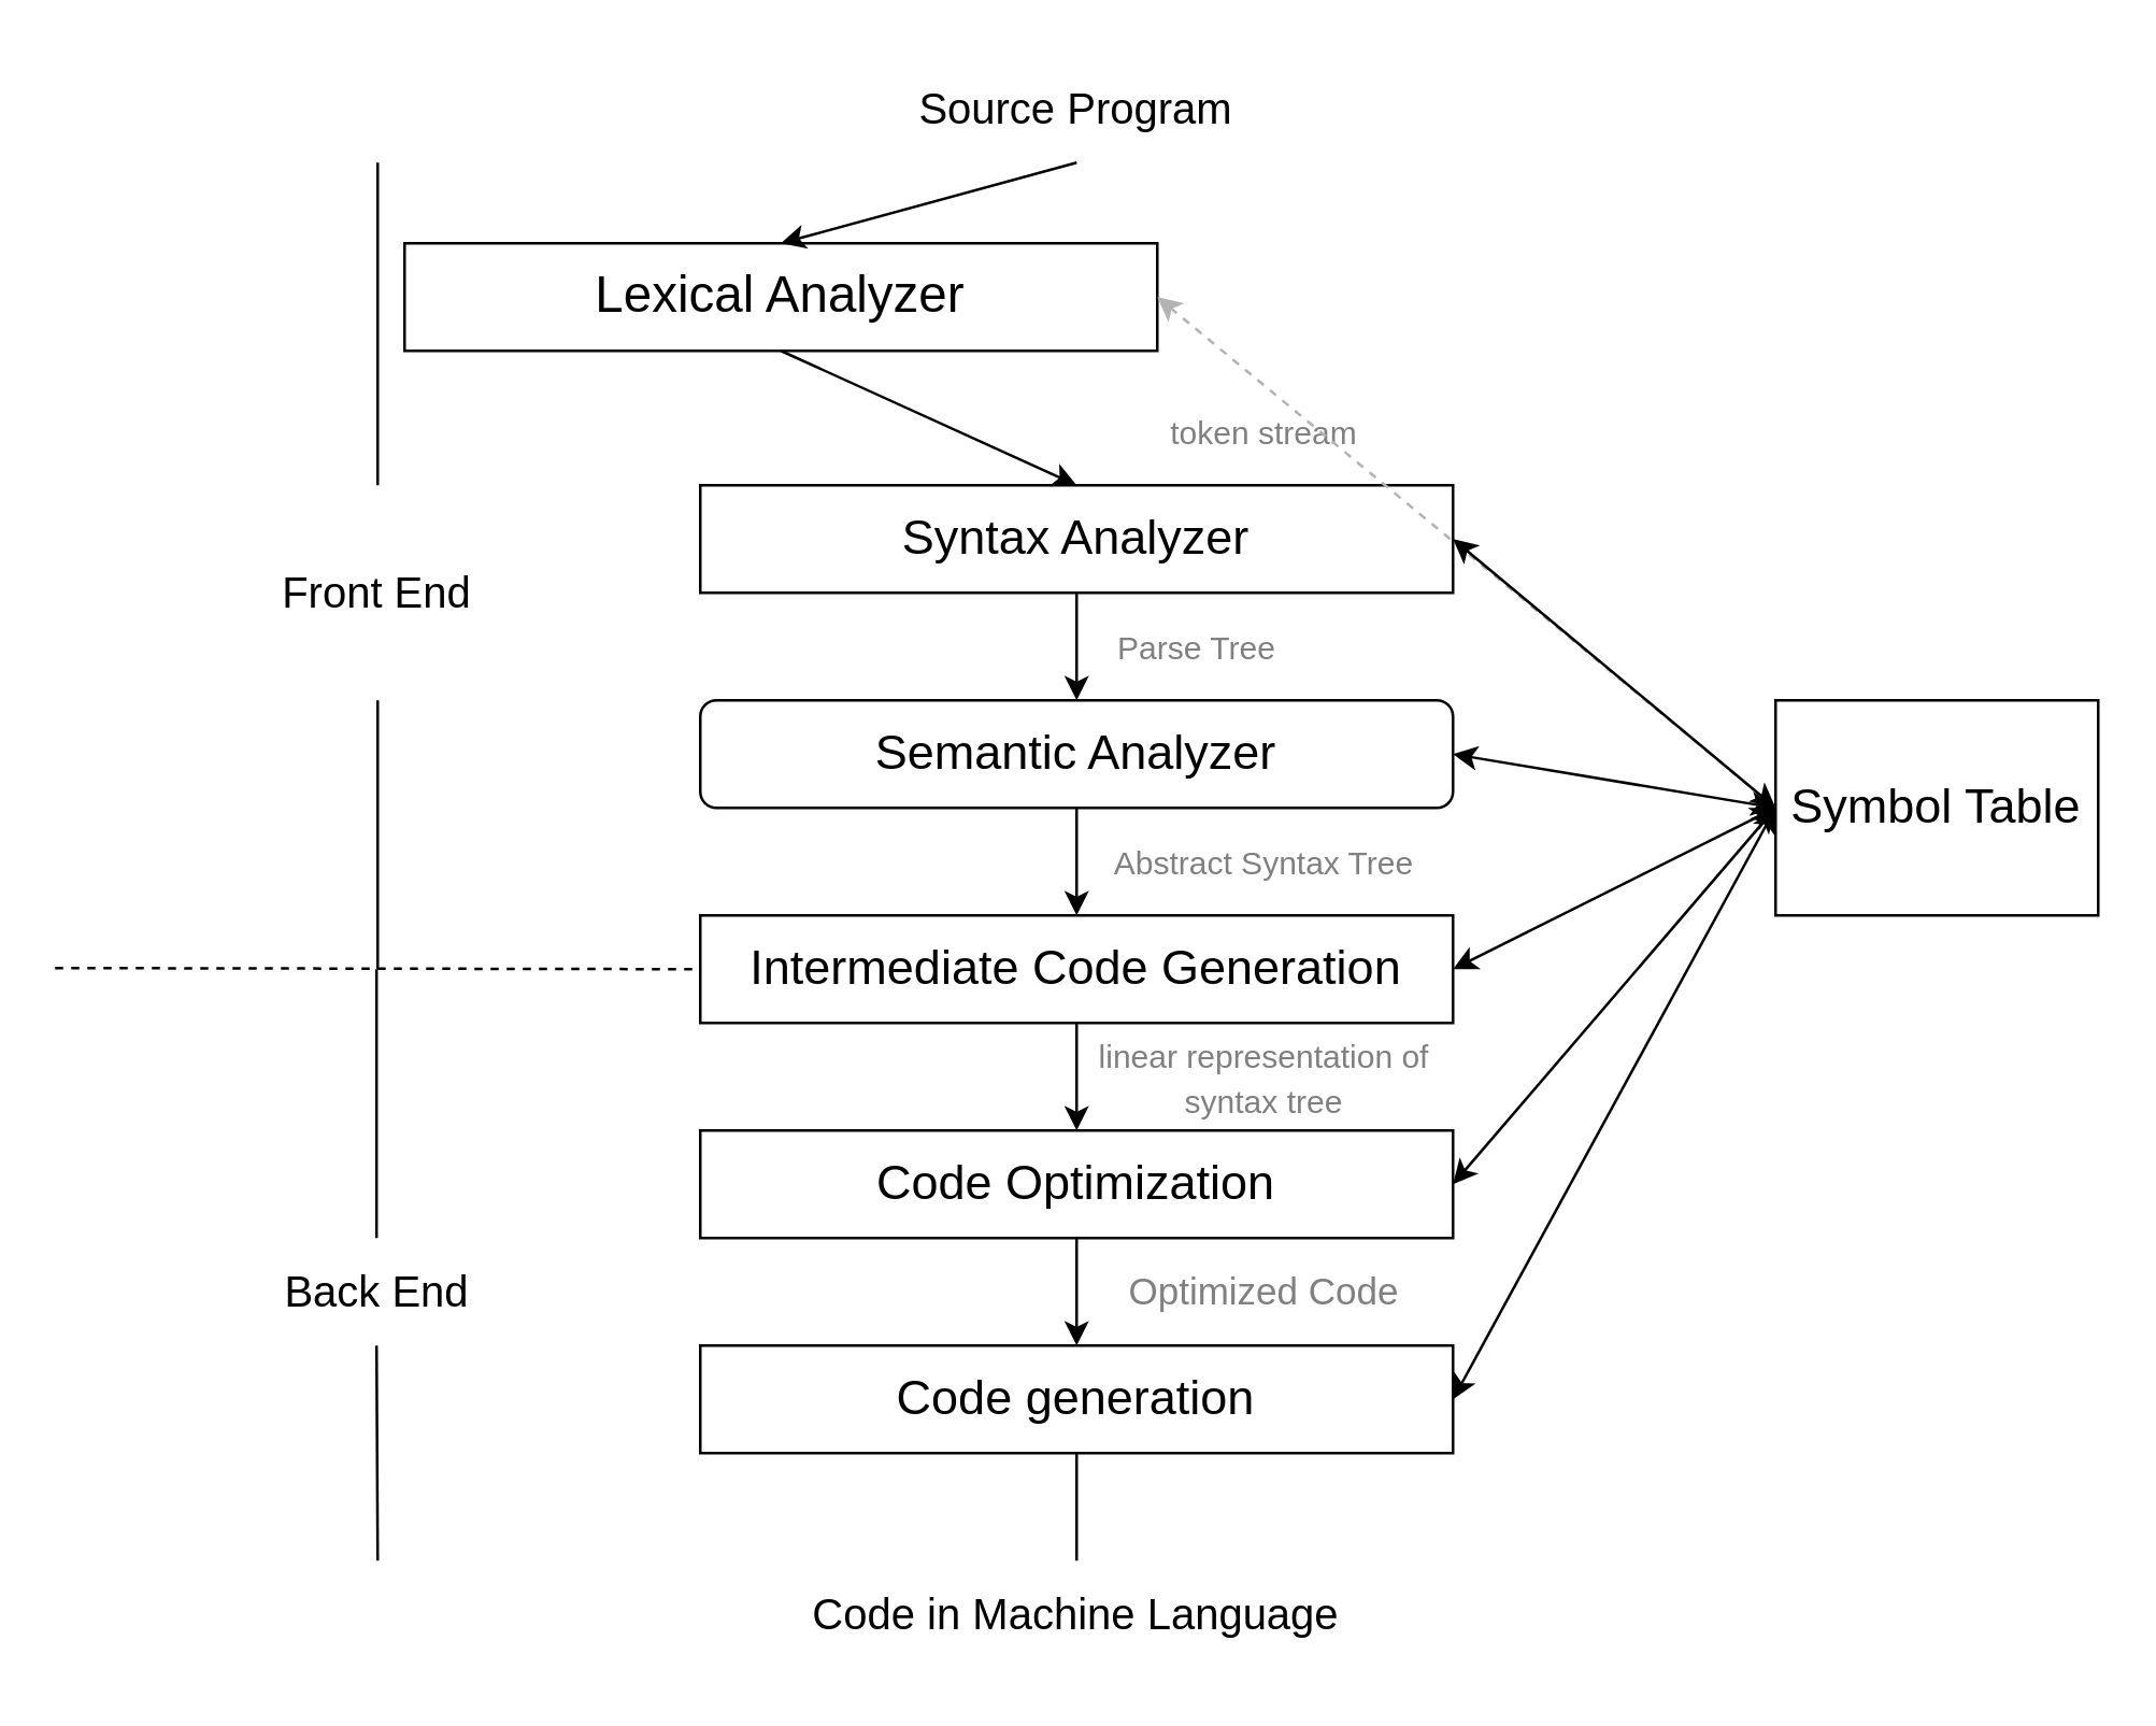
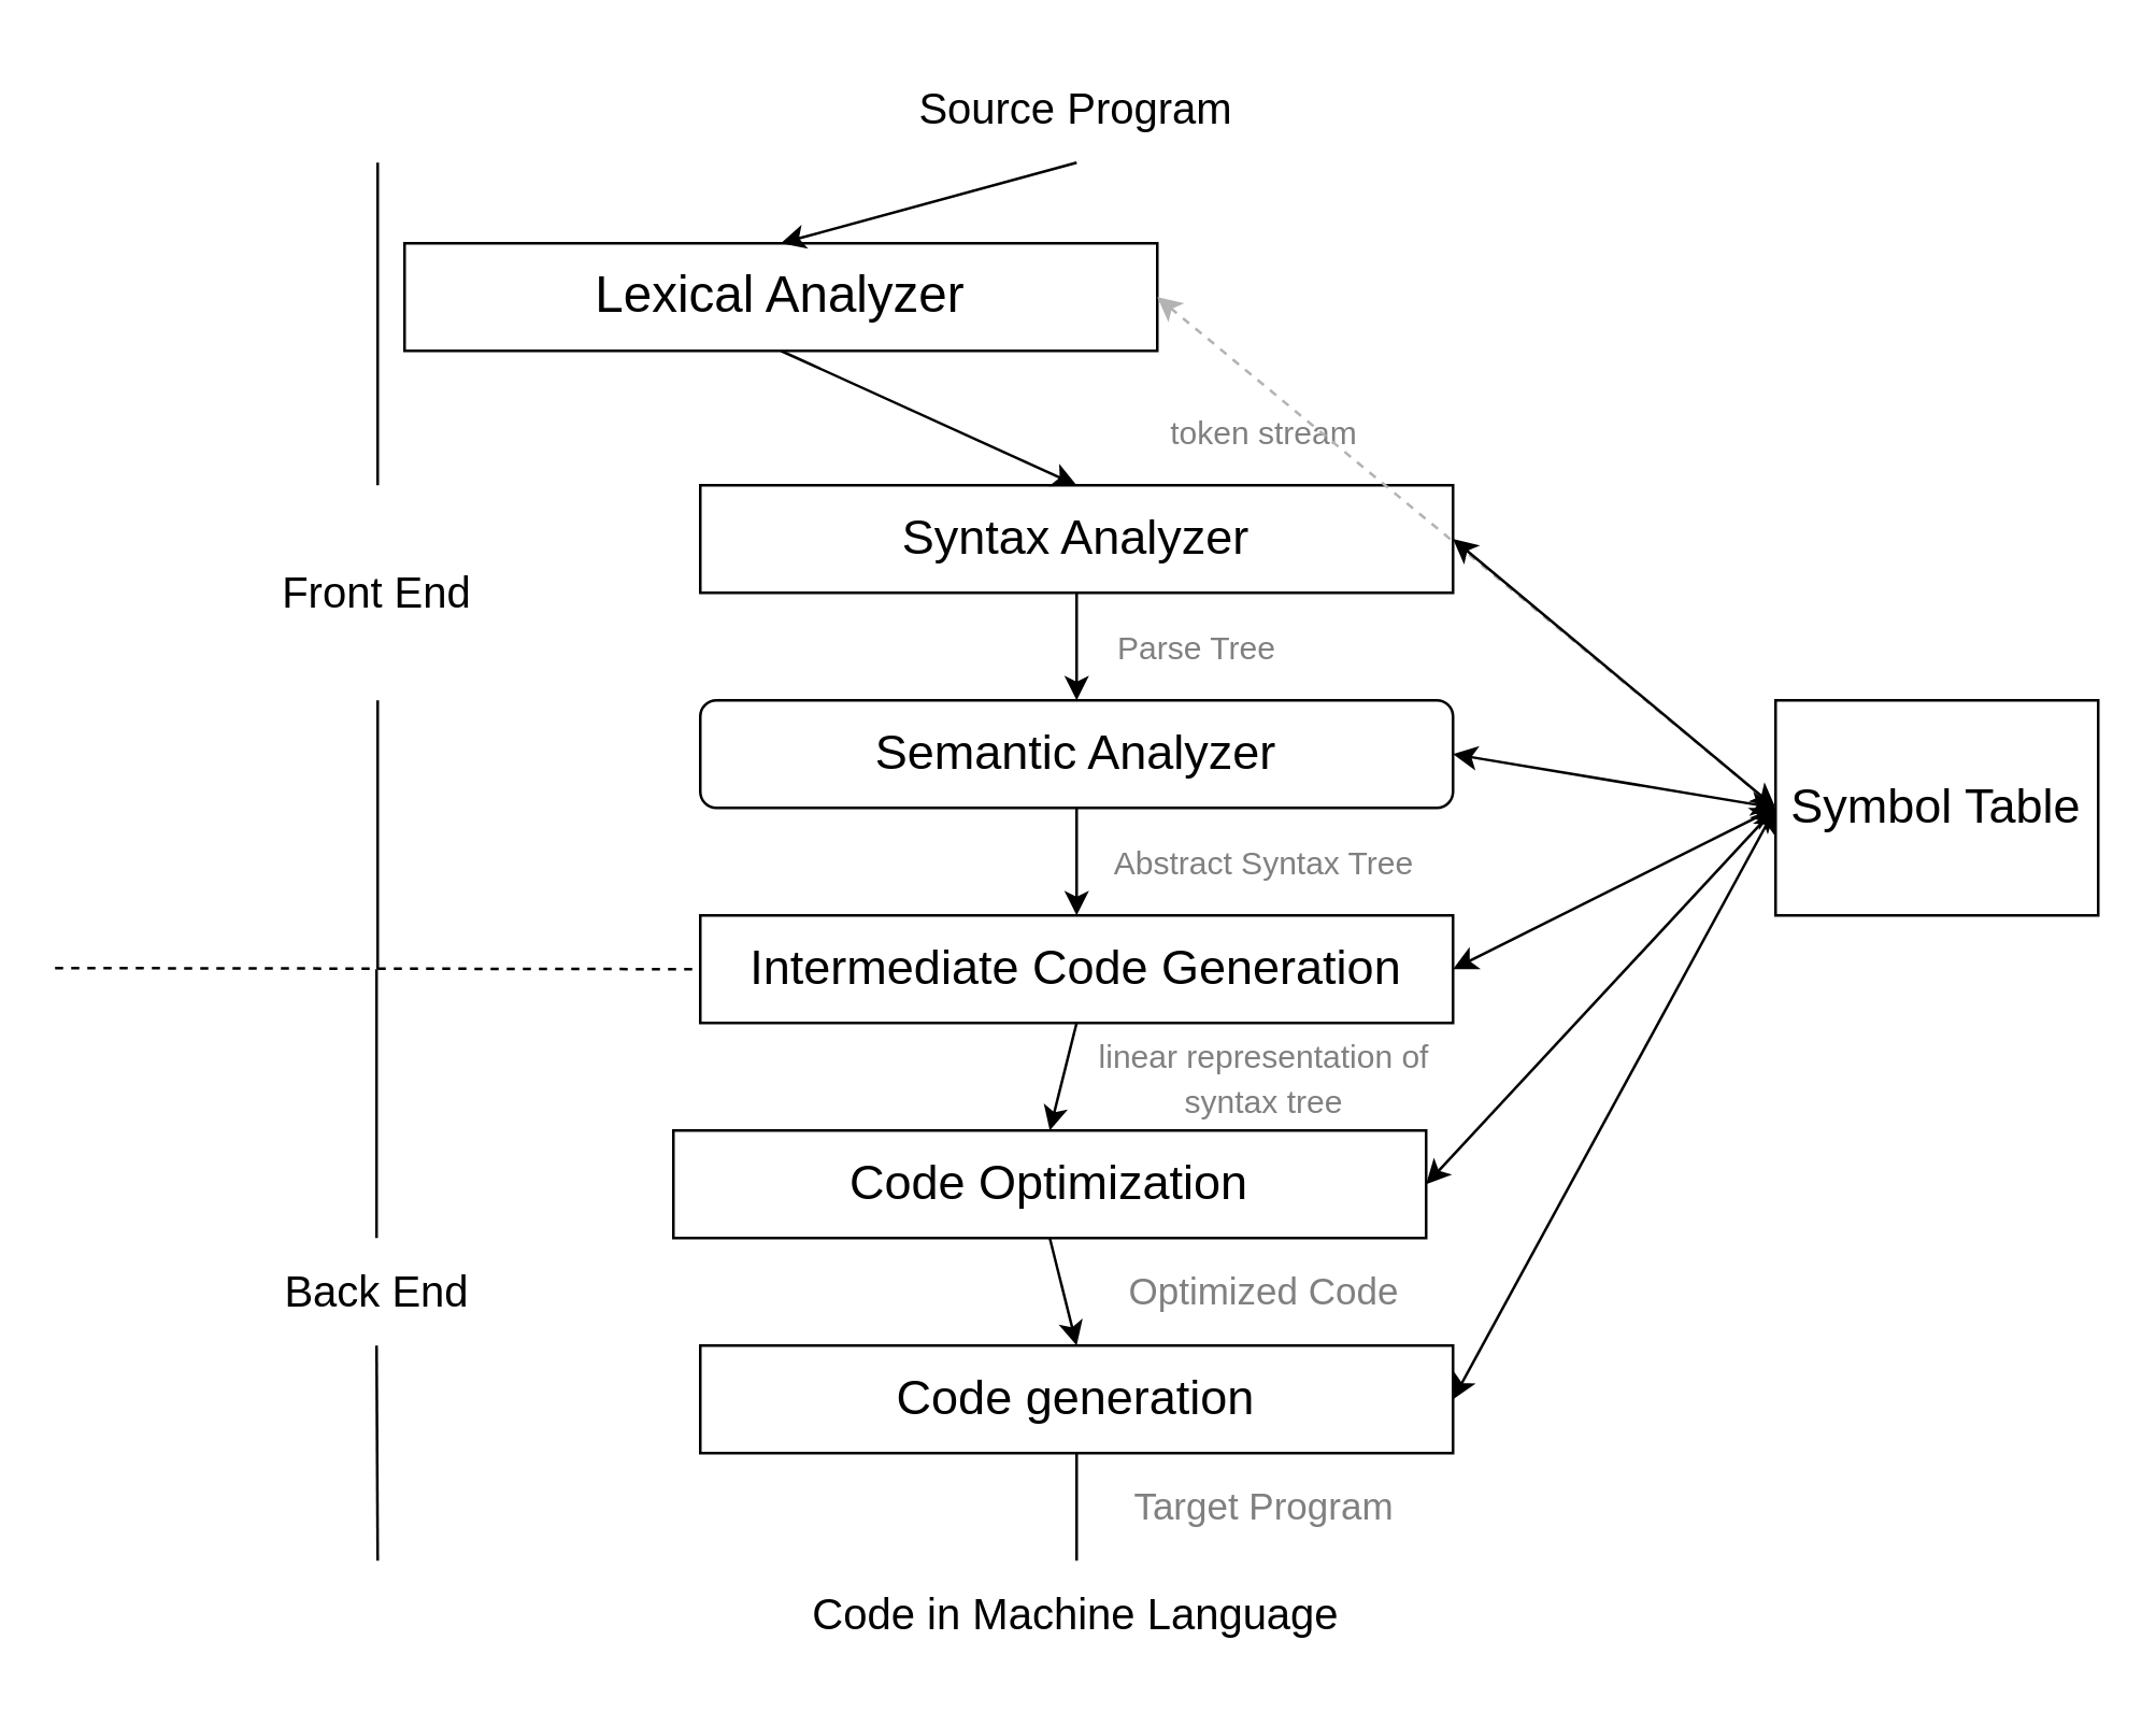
- <mxCell id="15" value="Code Optimization" style="rounded=0;whiteSpace=wrap;html=1;fontSize=18;" parent="1" vertex="1"><mxGeometry x="260" y="420" width="280" height="40" as="geometry" /></mxCell>
+ <mxCell id="15" value="Code Optimization" style="rounded=0;whiteSpace=wrap;html=1;fontSize=18;" parent="1" vertex="1"><mxGeometry x="250" y="420" width="280" height="40" as="geometry" /></mxCell>
+ <mxCell id="22" value="&lt;font color=&quot;#808080&quot;&gt;Target Program&lt;/font&gt;" style="text;html=1;strokeColor=none;fillColor=none;align=center;verticalAlign=middle;whiteSpace=wrap;rounded=0;fontSize=14;fontColor=#000000;" parent="1" vertex="1"><mxGeometry x="400" y="550" width="140" height="20" as="geometry" /></mxCell>
